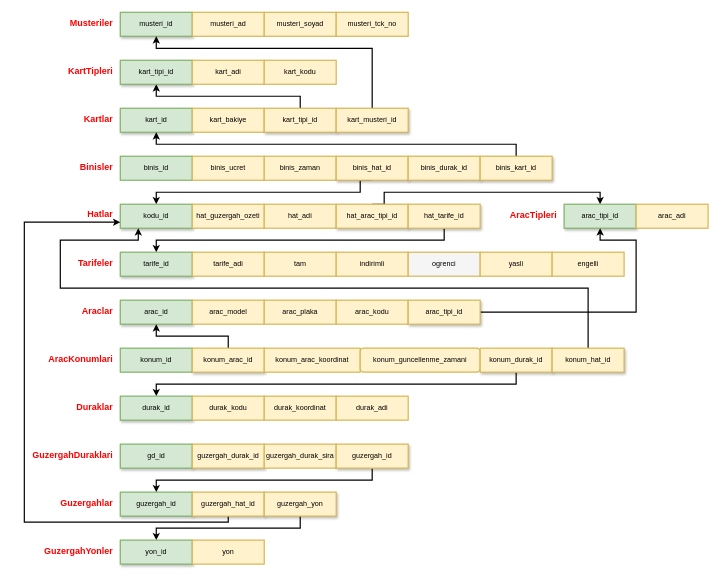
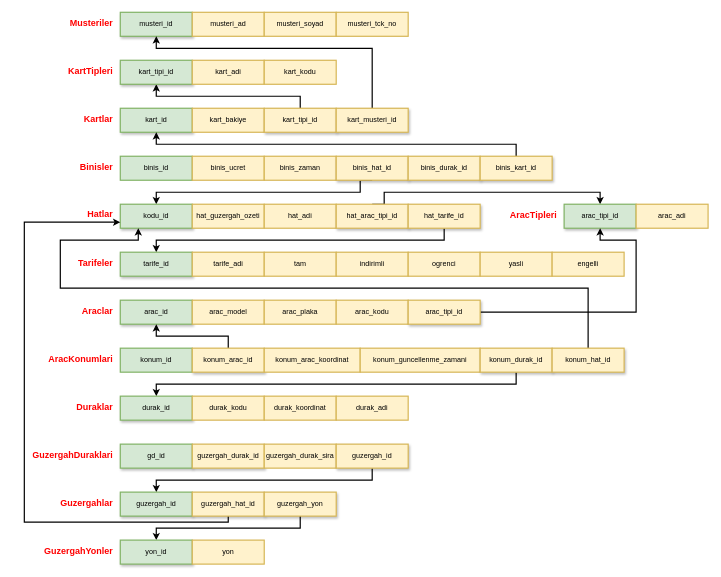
- <mxCell id="40" value="ogrenci" style="rounded=0;whiteSpace=wrap;html=1;strokeWidth=2;fillColor=#f5f5f5;strokeColor=#d6b656;" vertex="1" parent="1"><mxGeometry x="680" y="420" width="120" height="40" as="geometry" /></mxCell>
+ <mxCell id="40" value="ogrenci" style="rounded=0;whiteSpace=wrap;html=1;strokeWidth=2;fillColor=#fff2cc;strokeColor=#d6b656;" vertex="1" parent="1"><mxGeometry x="680" y="420" width="120" height="40" as="geometry" /></mxCell>
- <mxCell id="57" value="konum_guncellenme_zamani" style="whiteSpace=wrap;html=1;strokeWidth=2;strokeColor=#d6b656;fillColor=#fff2cc;shadow=0;rounded=1;" vertex="1" parent="1"><mxGeometry x="600" y="580" width="200" height="40" as="geometry" /></mxCell>
+ <mxCell id="57" value="konum_guncellenme_zamani" style="rounded=0;whiteSpace=wrap;html=1;strokeWidth=2;strokeColor=#d6b656;fillColor=#fff2cc;shadow=0;" vertex="1" parent="1"><mxGeometry x="600" y="580" width="200" height="40" as="geometry" /></mxCell>
